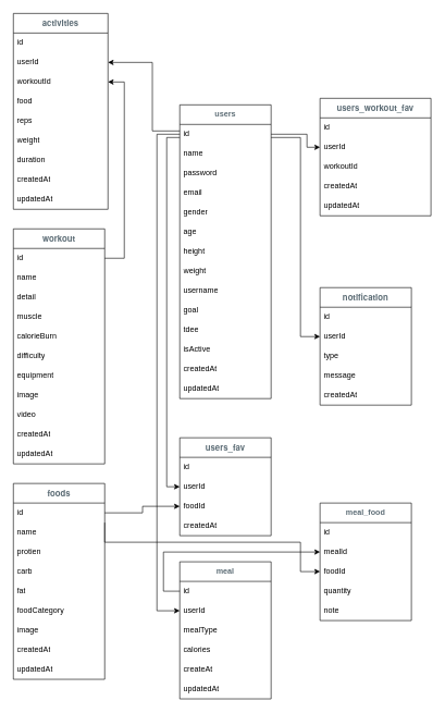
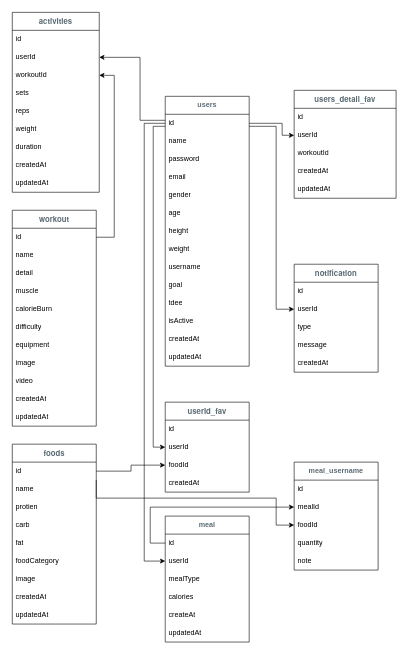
- <mxCell id="21" value="food" style="text;strokeColor=none;fillColor=none;align=left;verticalAlign=middle;spacingLeft=4;spacingRight=4;overflow=hidden;points=[[0,0.5],[1,0.5]];portConstraint=eastwest;rotatable=0;whiteSpace=wrap;html=1;" parent="17" vertex="1"><mxGeometry y="120" width="145" height="30" as="geometry" /></mxCell>
+ <mxCell id="21" value="sets" style="text;strokeColor=none;fillColor=none;align=left;verticalAlign=middle;spacingLeft=4;spacingRight=4;overflow=hidden;points=[[0,0.5],[1,0.5]];portConstraint=eastwest;rotatable=0;whiteSpace=wrap;html=1;" parent="17" vertex="1"><mxGeometry y="120" width="145" height="30" as="geometry" /></mxCell>
- <mxCell id="48" value="&lt;span style=&quot;color: rgb(92, 108, 117); font-family: &amp;quot;Euclid Circular A&amp;quot;, &amp;quot;Helvetica Neue&amp;quot;, Helvetica, Arial, sans-serif; font-size: 13px; font-weight: 700; text-align: start; text-wrap-mode: nowrap; background-color: rgb(255, 255, 255);&quot;&gt;users_workout_fav&lt;/span&gt;" style="swimlane;fontStyle=0;childLayout=stackLayout;horizontal=1;startSize=30;horizontalStack=0;resizeParent=1;resizeParentMax=0;resizeLast=0;collapsible=1;marginBottom=0;whiteSpace=wrap;html=1;" parent="1" vertex="1"><mxGeometry x="490" y="150" width="170" height="180" as="geometry" /></mxCell>
+ <mxCell id="48" value="&lt;span style=&quot;color: rgb(92, 108, 117); font-family: &amp;quot;Euclid Circular A&amp;quot;, &amp;quot;Helvetica Neue&amp;quot;, Helvetica, Arial, sans-serif; font-size: 13px; font-weight: 700; text-align: start; text-wrap-mode: nowrap; background-color: rgb(255, 255, 255);&quot;&gt;users_detail_fav&lt;/span&gt;" style="swimlane;fontStyle=0;childLayout=stackLayout;horizontal=1;startSize=30;horizontalStack=0;resizeParent=1;resizeParentMax=0;resizeLast=0;collapsible=1;marginBottom=0;whiteSpace=wrap;html=1;" parent="1" vertex="1"><mxGeometry x="490" y="150" width="170" height="180" as="geometry" /></mxCell>
- <mxCell id="43" value="&lt;span style=&quot;color: rgb(92, 108, 117); font-family: &amp;quot;Euclid Circular A&amp;quot;, &amp;quot;Helvetica Neue&amp;quot;, Helvetica, Arial, sans-serif; font-size: 13px; font-weight: 700; text-align: start; text-wrap-mode: nowrap; background-color: rgb(255, 255, 255);&quot;&gt;users_fav&lt;/span&gt;" style="swimlane;fontStyle=0;childLayout=stackLayout;horizontal=1;startSize=30;horizontalStack=0;resizeParent=1;resizeParentMax=0;resizeLast=0;collapsible=1;marginBottom=0;whiteSpace=wrap;html=1;" parent="1" vertex="1"><mxGeometry x="275" y="670" width="140" height="150" as="geometry" /></mxCell>
+ <mxCell id="43" value="&lt;span style=&quot;color: rgb(92, 108, 117); font-family: &amp;quot;Euclid Circular A&amp;quot;, &amp;quot;Helvetica Neue&amp;quot;, Helvetica, Arial, sans-serif; font-size: 13px; font-weight: 700; text-align: start; text-wrap-mode: nowrap; background-color: rgb(255, 255, 255);&quot;&gt;userId_fav&lt;/span&gt;" style="swimlane;fontStyle=0;childLayout=stackLayout;horizontal=1;startSize=30;horizontalStack=0;resizeParent=1;resizeParentMax=0;resizeLast=0;collapsible=1;marginBottom=0;whiteSpace=wrap;html=1;" parent="1" vertex="1"><mxGeometry x="275" y="670" width="140" height="150" as="geometry" /></mxCell>
- <mxCell id="73" value="&lt;font color=&quot;#5c6c75&quot;&gt;&lt;b&gt;meal_food&lt;/b&gt;&lt;/font&gt;" style="swimlane;fontStyle=0;childLayout=stackLayout;horizontal=1;startSize=30;horizontalStack=0;resizeParent=1;resizeParentMax=0;resizeLast=0;collapsible=1;marginBottom=0;whiteSpace=wrap;html=1;" parent="1" vertex="1"><mxGeometry x="490" y="770" width="140" height="180" as="geometry" /></mxCell>
+ <mxCell id="73" value="&lt;font color=&quot;#5c6c75&quot;&gt;&lt;b&gt;meal_username&lt;/b&gt;&lt;/font&gt;" style="swimlane;fontStyle=0;childLayout=stackLayout;horizontal=1;startSize=30;horizontalStack=0;resizeParent=1;resizeParentMax=0;resizeLast=0;collapsible=1;marginBottom=0;whiteSpace=wrap;html=1;" parent="1" vertex="1"><mxGeometry x="490" y="770" width="140" height="180" as="geometry" /></mxCell>
